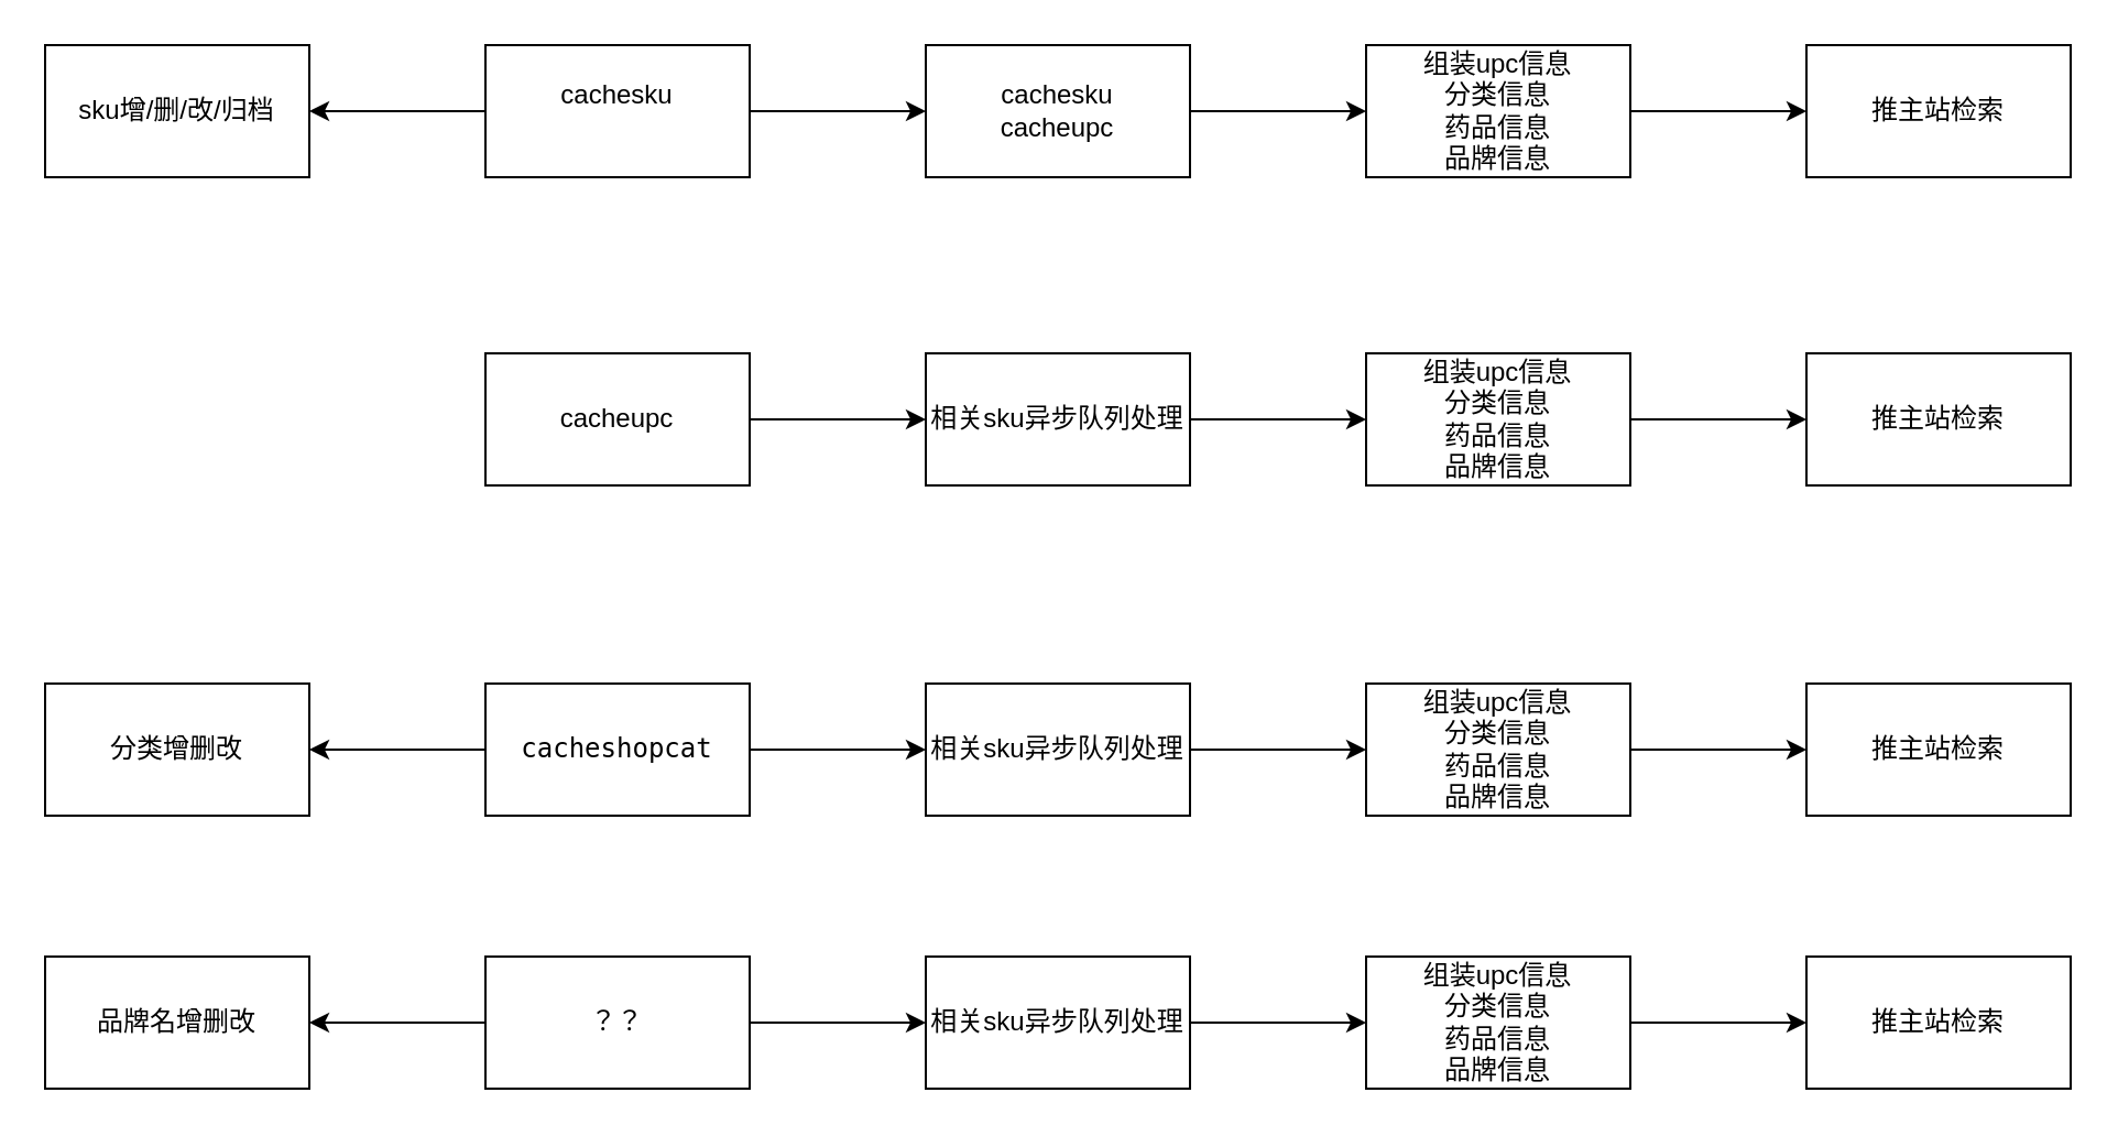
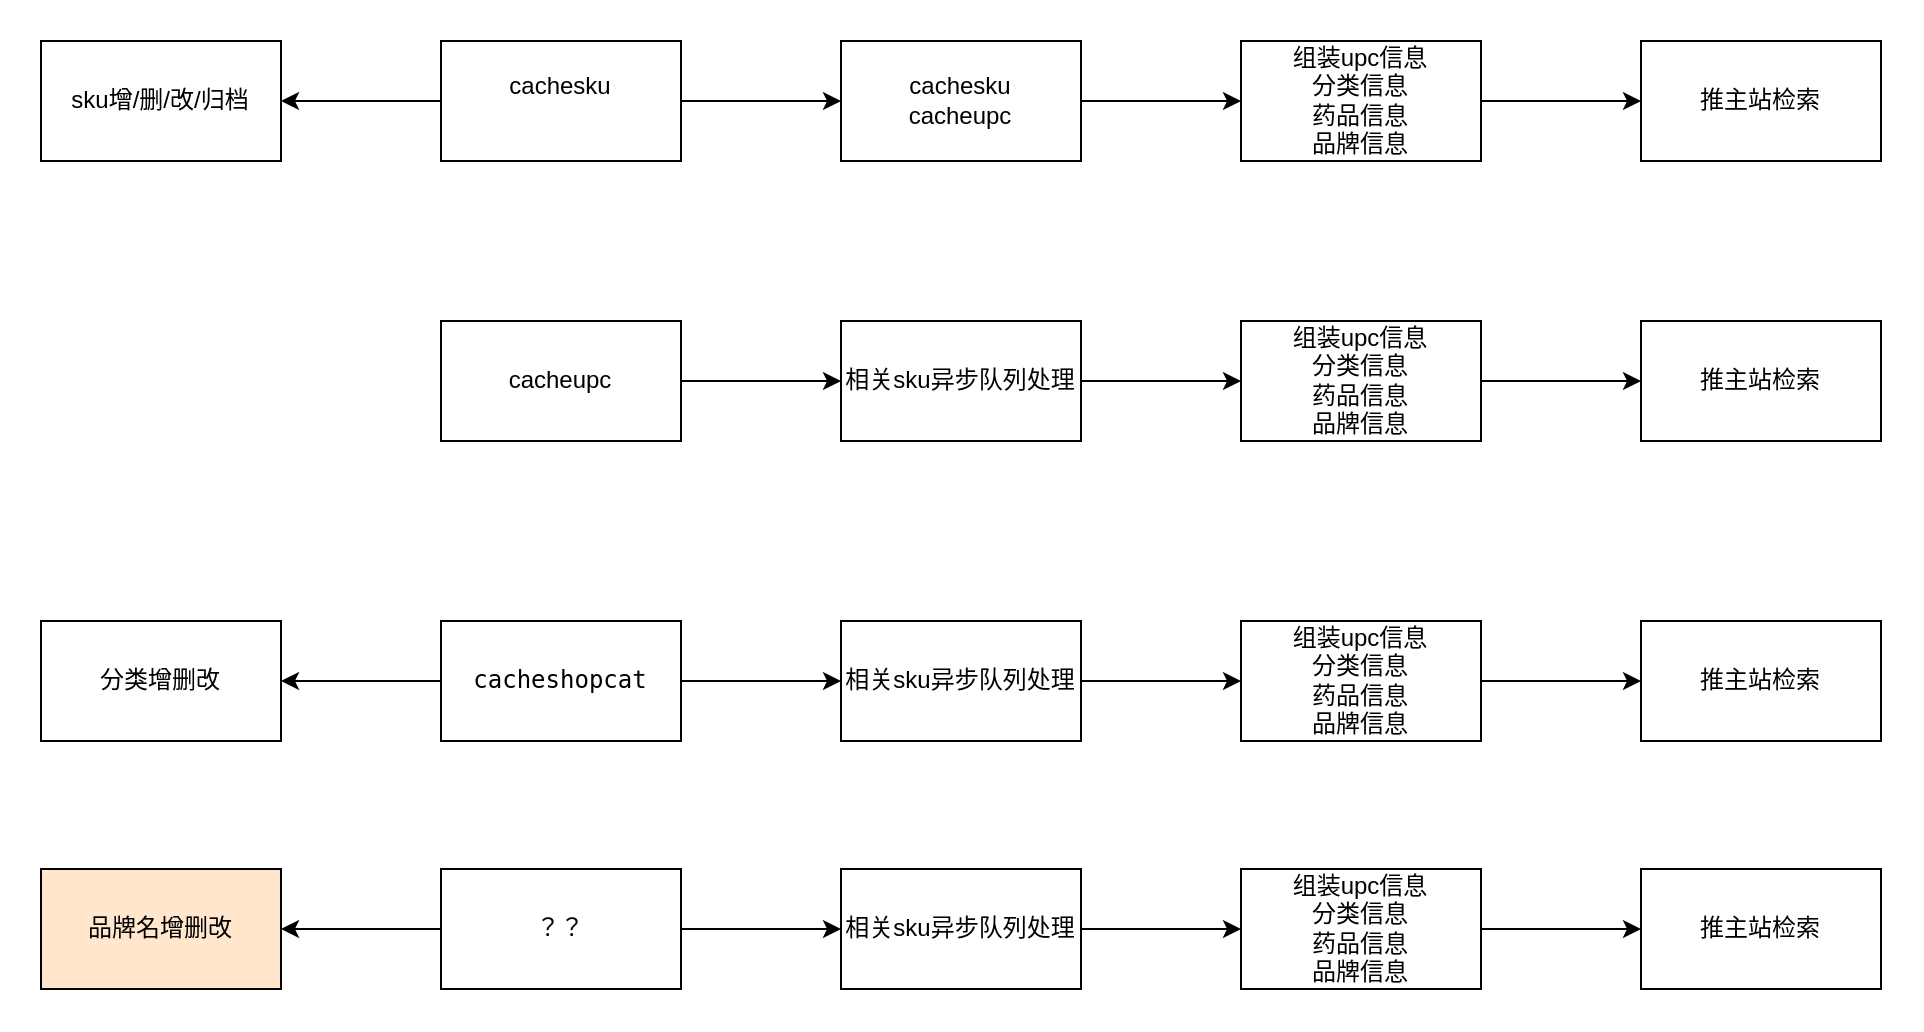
- <mxCell id="30" value="品牌名增删改" style="rounded=0;whiteSpace=wrap;html=1;" vertex="1" parent="1"><mxGeometry x="20" y="434" width="120" height="60" as="geometry" /></mxCell>
+ <mxCell id="30" value="品牌名增删改" style="rounded=0;whiteSpace=wrap;html=1;fillColor=#ffe6cc;" vertex="1" parent="1"><mxGeometry x="20" y="434" width="120" height="60" as="geometry" /></mxCell>
